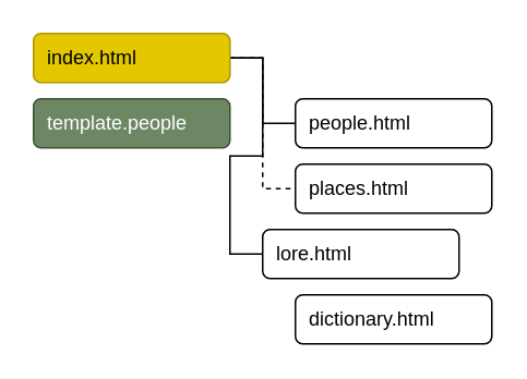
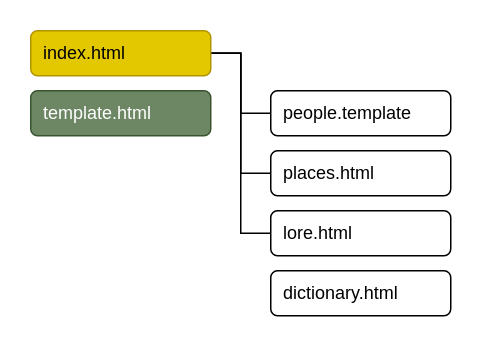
- <mxCell id="6" value="&amp;nbsp; template.people" style="rounded=1;whiteSpace=wrap;html=1;fillColor=#6d8764;fontColor=#ffffff;strokeColor=#3A5431;align=left;" vertex="1" parent="1"><mxGeometry x="20" y="60" width="120" height="30" as="geometry" /></mxCell>
+ <mxCell id="6" value="&amp;nbsp; template.html" style="rounded=1;whiteSpace=wrap;html=1;fillColor=#6d8764;fontColor=#ffffff;strokeColor=#3A5431;align=left;" vertex="1" parent="1"><mxGeometry x="20" y="60" width="120" height="30" as="geometry" /></mxCell>
- <mxCell id="7" value="&amp;nbsp; people.html" style="rounded=1;whiteSpace=wrap;html=1;align=left;" vertex="1" parent="1"><mxGeometry x="180" y="60" width="120" height="30" as="geometry" /></mxCell>
+ <mxCell id="7" value="&amp;nbsp; people.template" style="rounded=1;whiteSpace=wrap;html=1;align=left;" vertex="1" parent="1"><mxGeometry x="180" y="60" width="120" height="30" as="geometry" /></mxCell>
- <mxCell id="3" style="edgeStyle=orthogonalEdgeStyle;rounded=0;orthogonalLoop=1;jettySize=auto;html=1;exitX=1;exitY=0.5;exitDx=0;exitDy=0;entryX=0;entryY=0.5;entryDx=0;entryDy=0;endArrow=none;endFill=0;dashed=1;" edge="1" parent="1" source="5" target="8"><mxGeometry relative="1" as="geometry" /></mxCell>
+ <mxCell id="3" style="edgeStyle=orthogonalEdgeStyle;rounded=0;orthogonalLoop=1;jettySize=auto;html=1;exitX=1;exitY=0.5;exitDx=0;exitDy=0;entryX=0;entryY=0.5;entryDx=0;entryDy=0;endArrow=none;endFill=0;" edge="1" parent="1" source="5" target="8"><mxGeometry relative="1" as="geometry" /></mxCell>
- <mxCell id="9" value="&amp;nbsp; lore.html" style="rounded=1;whiteSpace=wrap;html=1;align=left;" vertex="1" parent="1"><mxGeometry x="160" y="140" width="120" height="30" as="geometry" /></mxCell>
+ <mxCell id="9" value="&amp;nbsp; lore.html" style="rounded=1;whiteSpace=wrap;html=1;align=left;" vertex="1" parent="1"><mxGeometry x="180" y="140" width="120" height="30" as="geometry" /></mxCell>
